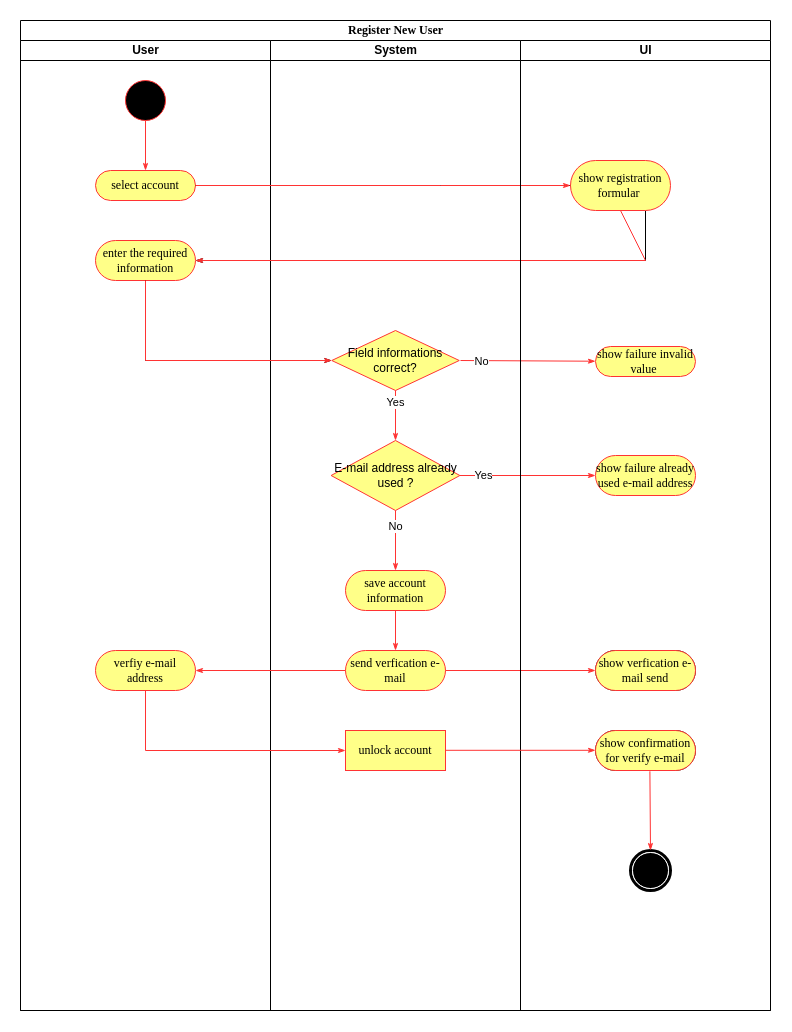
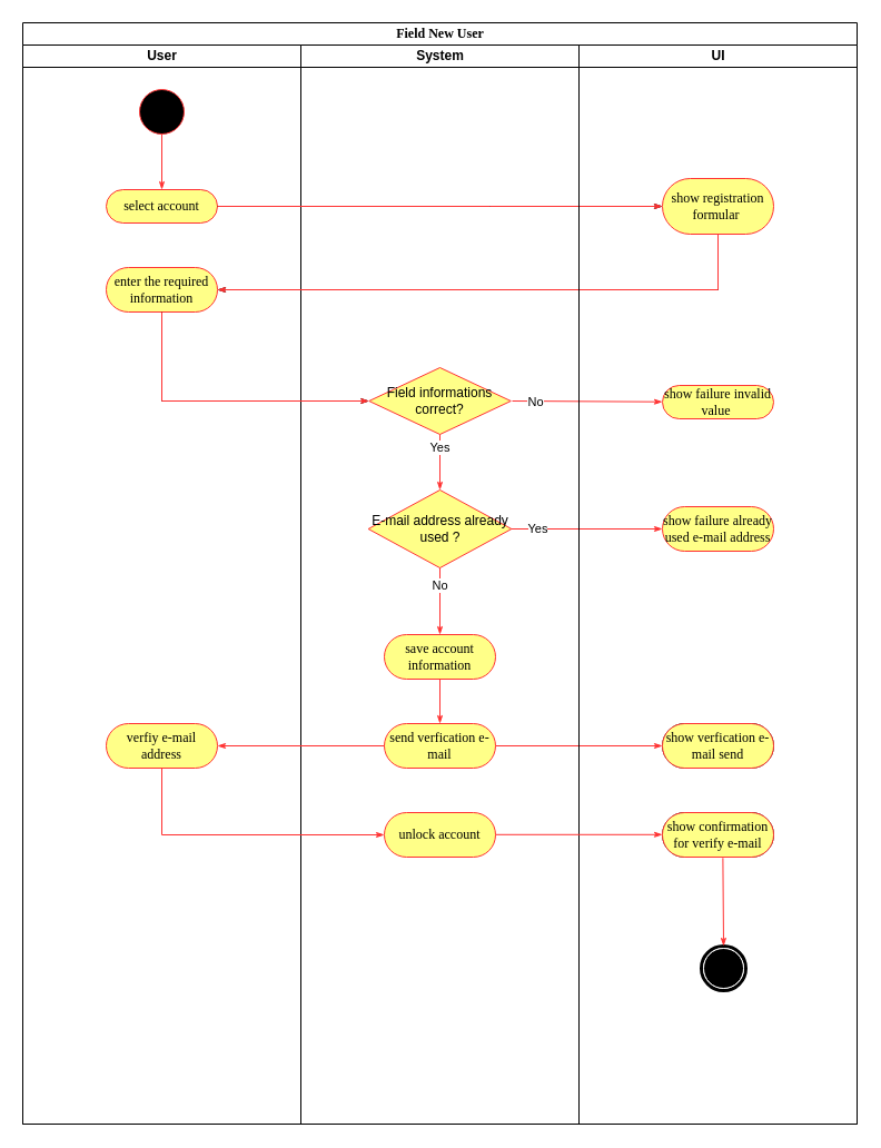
- <mxCell id="2" value="Register New User" style="swimlane;html=1;childLayout=stackLayout;startSize=20;rounded=0;shadow=0;comic=0;labelBackgroundColor=none;strokeWidth=1;fontFamily=Verdana;fontSize=12;align=center;" parent="1" vertex="1"><mxGeometry x="20" y="20" width="750" height="990" as="geometry" /></mxCell>
+ <mxCell id="2" value="Field New User" style="swimlane;html=1;childLayout=stackLayout;startSize=20;rounded=0;shadow=0;comic=0;labelBackgroundColor=none;strokeWidth=1;fontFamily=Verdana;fontSize=12;align=center;" parent="1" vertex="1"><mxGeometry x="20" y="20" width="750" height="990" as="geometry" /></mxCell>
- <mxCell id="34" value="show registration formular&amp;nbsp;" style="rounded=1;whiteSpace=wrap;html=1;shadow=0;comic=0;labelBackgroundColor=none;strokeWidth=1;fontFamily=Verdana;fontSize=12;align=center;arcSize=50;fillColor=#ffff88;strokeColor=#FF3333;" parent="33" vertex="1"><mxGeometry x="50" y="120" width="100" height="50" as="geometry" /></mxCell>
+ <mxCell id="34" value="show registration formular&amp;nbsp;" style="rounded=1;whiteSpace=wrap;html=1;shadow=0;comic=0;labelBackgroundColor=none;strokeWidth=1;fontFamily=Verdana;fontSize=12;align=center;arcSize=50;fillColor=#ffff88;strokeColor=#FF3333;" parent="33" vertex="1"><mxGeometry x="75" y="120" width="100" height="50" as="geometry" /></mxCell>
- <mxCell id="19" value="unlock account" style="whiteSpace=wrap;html=1;shadow=0;comic=0;labelBackgroundColor=none;strokeWidth=1;fontFamily=Verdana;fontSize=12;align=center;arcSize=50;fillColor=#ffff88;strokeColor=#FF3333;rounded=0;" vertex="1" parent="9"><mxGeometry x="75" y="690" width="100" height="40" as="geometry" /></mxCell>
+ <mxCell id="19" value="unlock account" style="rounded=1;whiteSpace=wrap;html=1;shadow=0;comic=0;labelBackgroundColor=none;strokeWidth=1;fontFamily=Verdana;fontSize=12;align=center;arcSize=50;fillColor=#ffff88;strokeColor=#FF3333;" vertex="1" parent="9"><mxGeometry x="75" y="690" width="100" height="40" as="geometry" /></mxCell>
